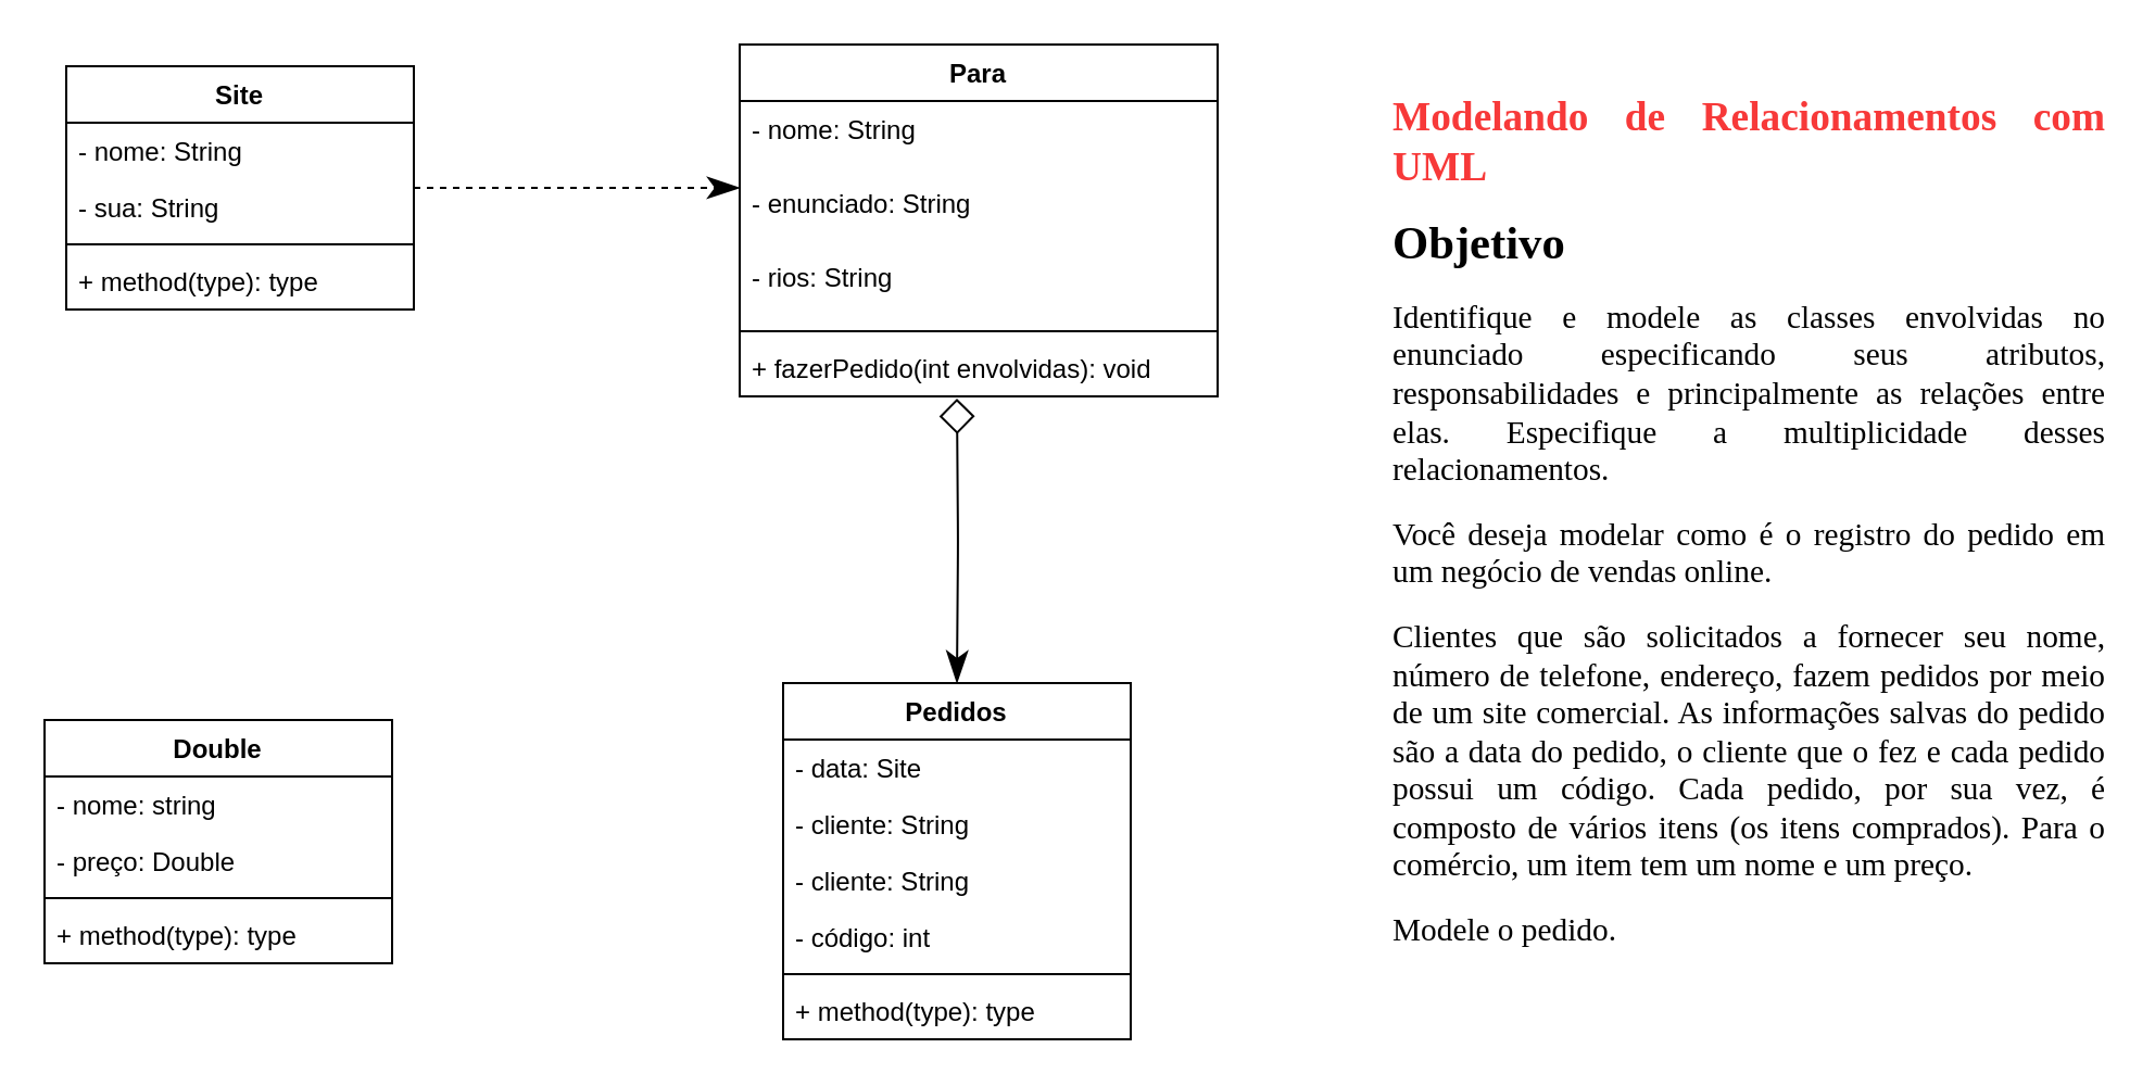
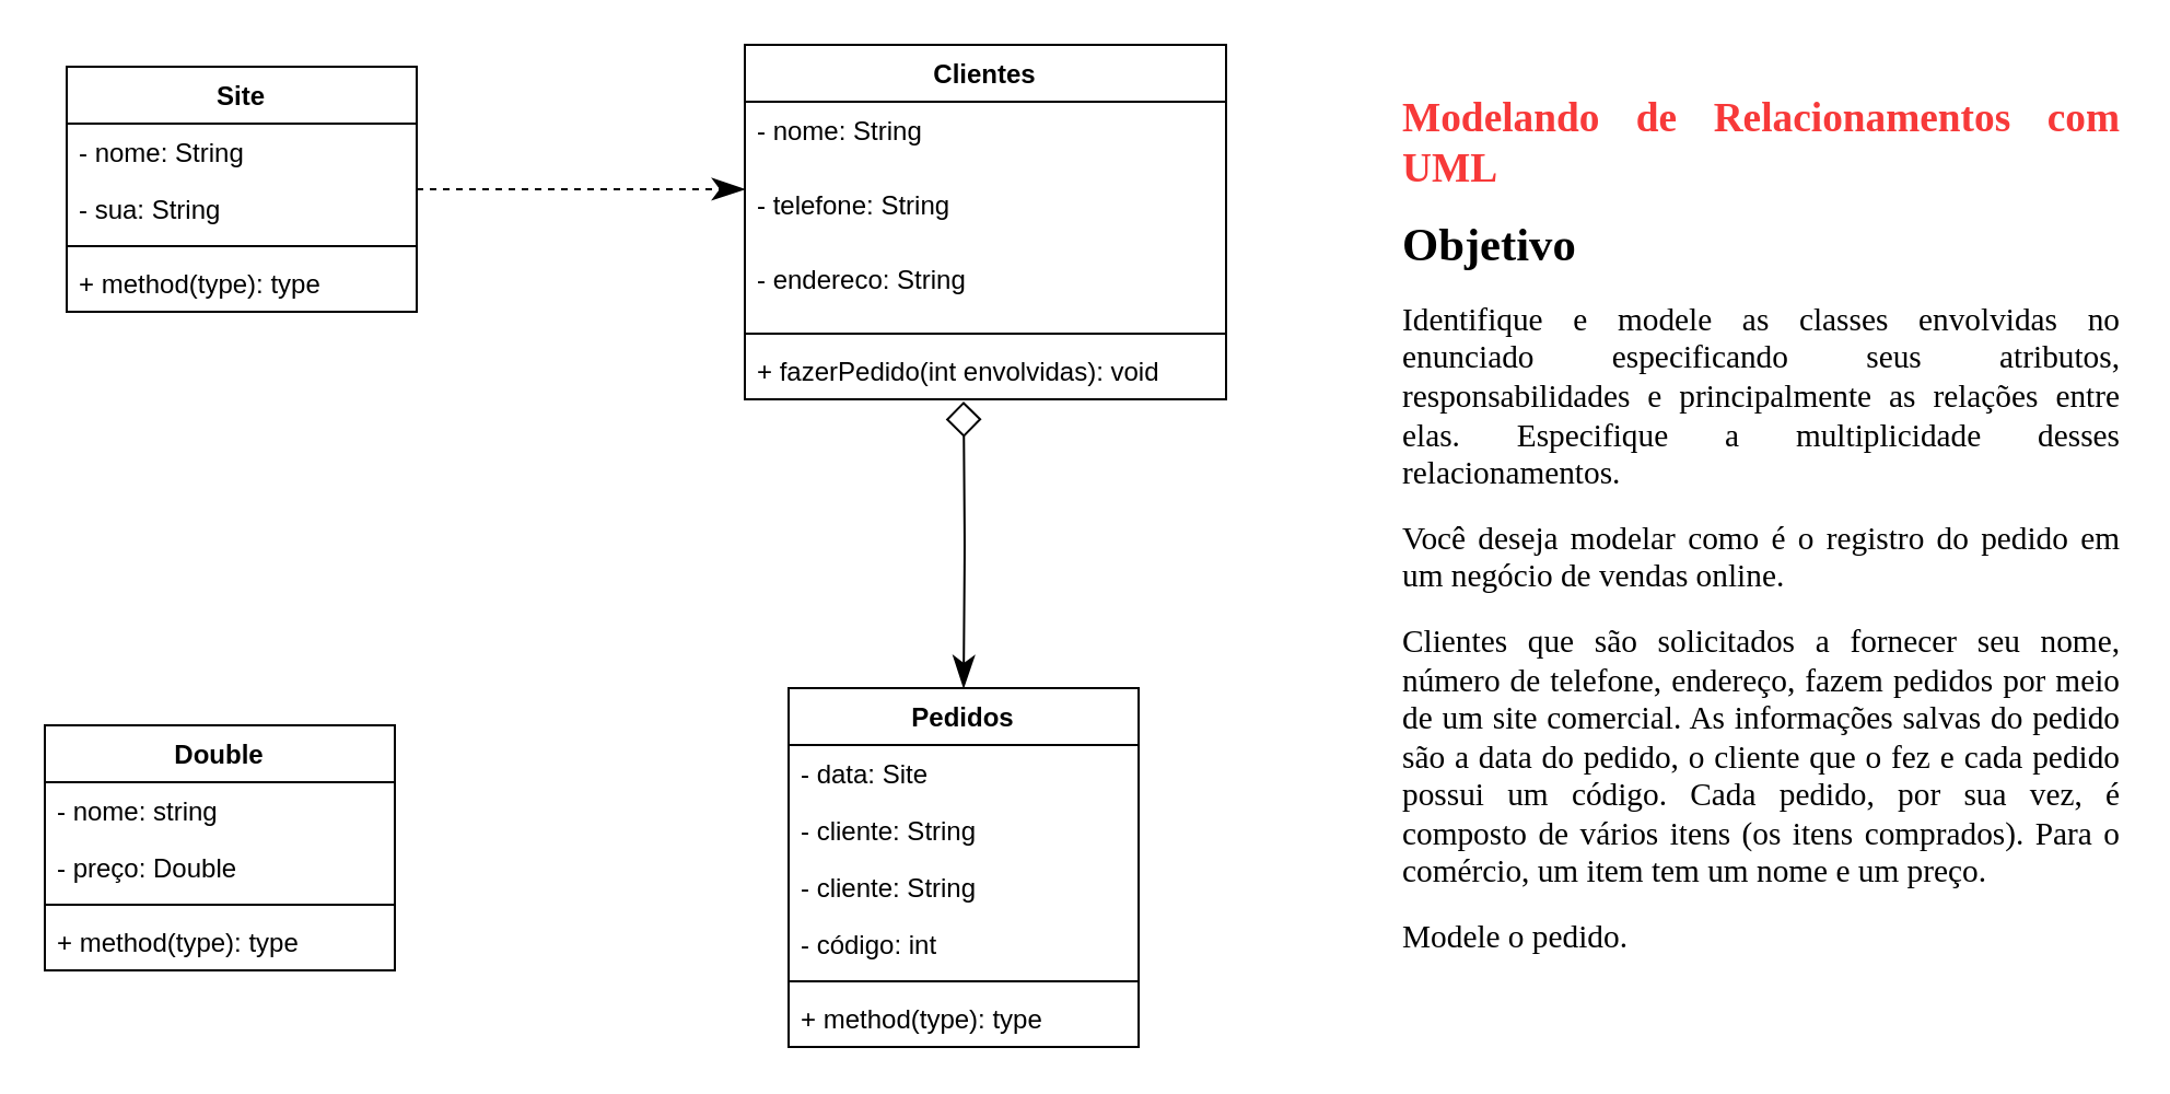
- <mxCell id="7" value="Para" style="swimlane;fontStyle=1;align=center;verticalAlign=top;childLayout=stackLayout;horizontal=1;startSize=26;horizontalStack=0;resizeParent=1;resizeParentMax=0;resizeLast=0;collapsible=1;marginBottom=0;" vertex="1" parent="1"><mxGeometry x="340" y="20" width="220" height="162" as="geometry" /></mxCell>
+ <mxCell id="7" value="Clientes" style="swimlane;fontStyle=1;align=center;verticalAlign=top;childLayout=stackLayout;horizontal=1;startSize=26;horizontalStack=0;resizeParent=1;resizeParentMax=0;resizeLast=0;collapsible=1;marginBottom=0;" vertex="1" parent="1"><mxGeometry x="340" y="20" width="220" height="162" as="geometry" /></mxCell>
- <mxCell id="9" value="- enunciado: String" style="text;strokeColor=none;fillColor=none;align=left;verticalAlign=top;spacingLeft=4;spacingRight=4;overflow=hidden;rotatable=0;points=[[0,0.5],[1,0.5]];portConstraint=eastwest;" vertex="1" parent="7"><mxGeometry y="60" width="220" height="34" as="geometry" /></mxCell>
+ <mxCell id="9" value="- telefone: String" style="text;strokeColor=none;fillColor=none;align=left;verticalAlign=top;spacingLeft=4;spacingRight=4;overflow=hidden;rotatable=0;points=[[0,0.5],[1,0.5]];portConstraint=eastwest;" vertex="1" parent="7"><mxGeometry y="60" width="220" height="34" as="geometry" /></mxCell>
- <mxCell id="10" value="- rios: String" style="text;strokeColor=none;fillColor=none;align=left;verticalAlign=top;spacingLeft=4;spacingRight=4;overflow=hidden;rotatable=0;points=[[0,0.5],[1,0.5]];portConstraint=eastwest;" vertex="1" parent="7"><mxGeometry y="94" width="220" height="34" as="geometry" /></mxCell>
+ <mxCell id="10" value="- endereco: String" style="text;strokeColor=none;fillColor=none;align=left;verticalAlign=top;spacingLeft=4;spacingRight=4;overflow=hidden;rotatable=0;points=[[0,0.5],[1,0.5]];portConstraint=eastwest;" vertex="1" parent="7"><mxGeometry y="94" width="220" height="34" as="geometry" /></mxCell>
